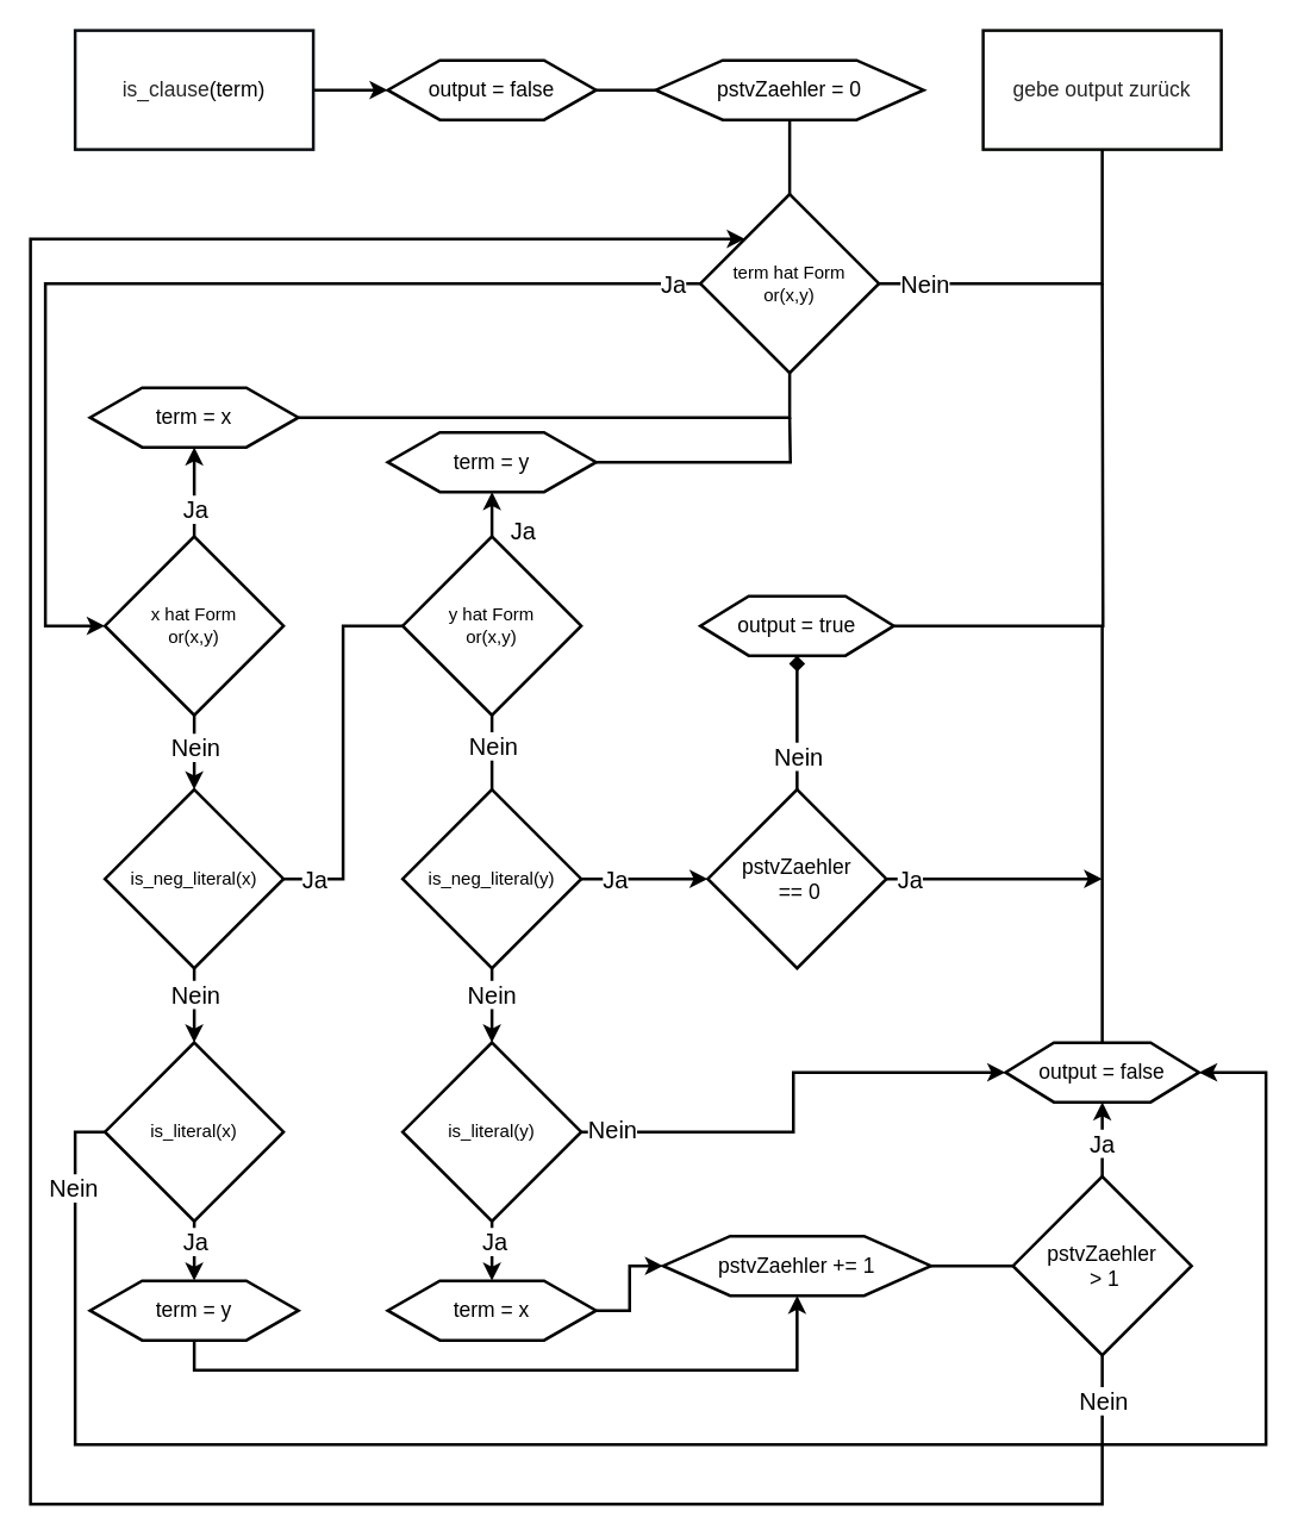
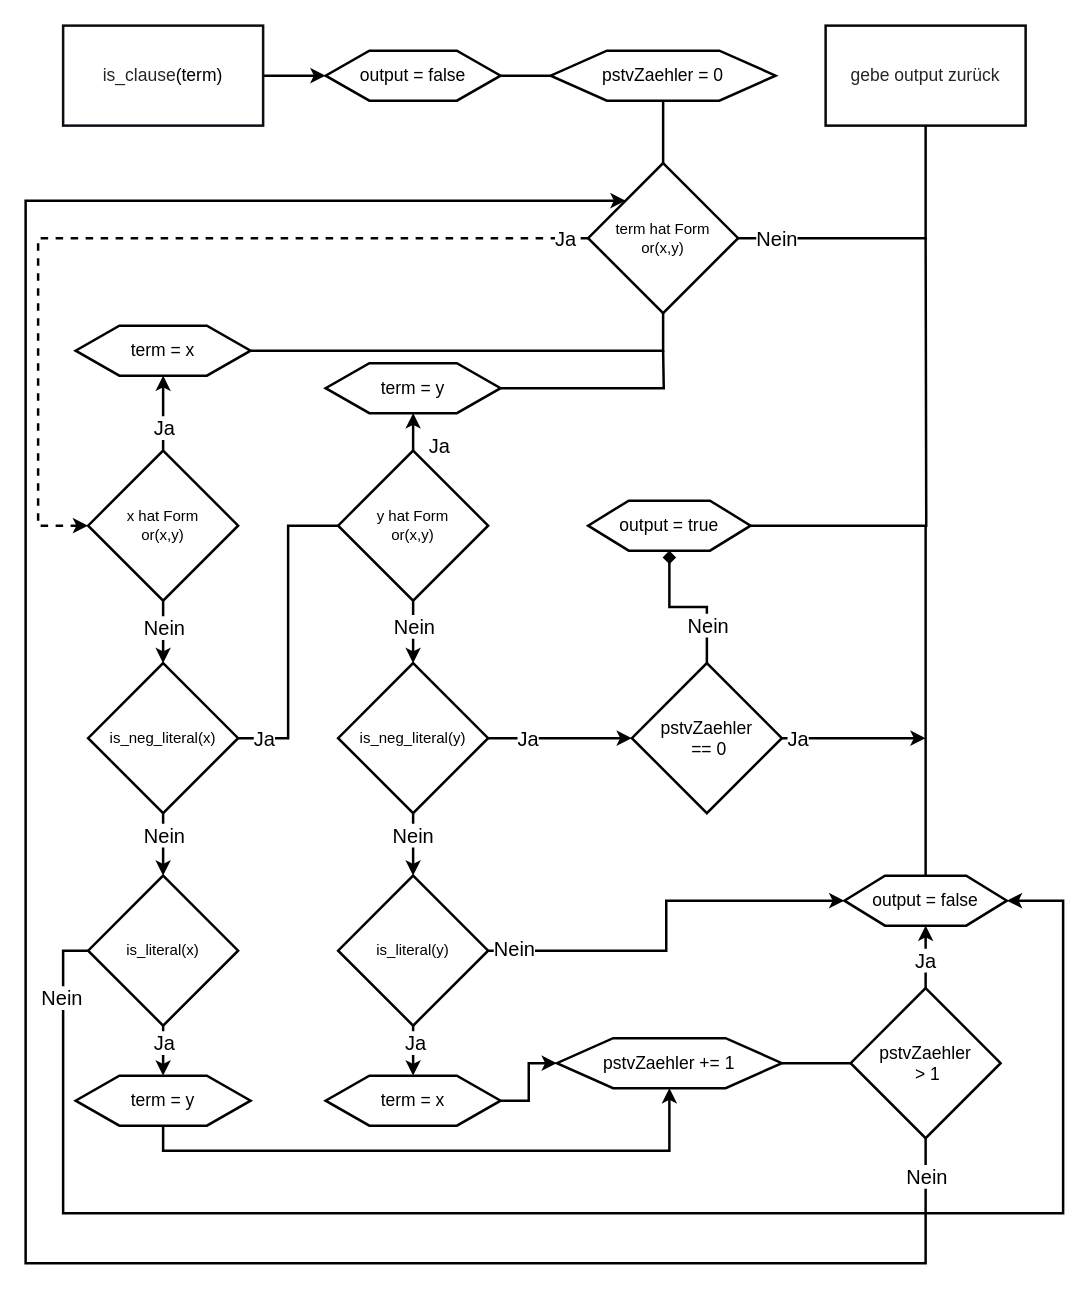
- <mxCell id="7" style="edgeStyle=orthogonalEdgeStyle;rounded=0;orthogonalLoop=1;jettySize=auto;html=1;entryX=0;entryY=0.5;entryDx=0;entryDy=0;startArrow=none;startFill=0;endArrow=classic;endFill=1;strokeWidth=2;exitX=0;exitY=0.5;exitDx=0;exitDy=0;" parent="1" source="11" target="16" edge="1"><mxGeometry relative="1" as="geometry"><Array as="points"><mxPoint x="30" y="190" /><mxPoint x="30" y="420" /></Array></mxGeometry></mxCell>
+ <mxCell id="7" style="edgeStyle=orthogonalEdgeStyle;rounded=0;orthogonalLoop=1;jettySize=auto;html=1;entryX=0;entryY=0.5;entryDx=0;entryDy=0;startArrow=none;startFill=0;endArrow=classic;endFill=1;strokeWidth=2;exitX=0;exitY=0.5;exitDx=0;exitDy=0;dashed=1;" parent="1" source="11" target="16" edge="1"><mxGeometry relative="1" as="geometry"><Array as="points"><mxPoint x="30" y="190" /><mxPoint x="30" y="420" /></Array></mxGeometry></mxCell>
- <mxCell id="17" style="edgeStyle=orthogonalEdgeStyle;rounded=0;orthogonalLoop=1;jettySize=auto;html=1;entryX=0.5;entryY=0;entryDx=0;entryDy=0;startArrow=none;startFill=0;endArrow=none;endFill=1;strokeWidth=2;" parent="1" source="21" target="30" edge="1"><mxGeometry relative="1" as="geometry" /></mxCell>
+ <mxCell id="17" style="edgeStyle=orthogonalEdgeStyle;rounded=0;orthogonalLoop=1;jettySize=auto;html=1;entryX=0.5;entryY=0;entryDx=0;entryDy=0;startArrow=none;startFill=0;endArrow=classic;endFill=1;strokeWidth=2;" parent="1" source="21" target="30" edge="1"><mxGeometry relative="1" as="geometry" /></mxCell>
- <mxCell id="63" value="&lt;span style=&quot;font-size: 14px&quot;&gt;pstvZaehler&lt;/span&gt;&lt;span style=&quot;font-size: 14px&quot;&gt;&lt;br&gt;&amp;nbsp;== 0&lt;/span&gt;" style="rhombus;whiteSpace=wrap;html=1;fillColor=none;strokeWidth=2;" parent="1" vertex="1"><mxGeometry x="475" y="530" width="120" height="120" as="geometry" /></mxCell>
+ <mxCell id="63" value="&lt;span style=&quot;font-size: 14px&quot;&gt;pstvZaehler&lt;/span&gt;&lt;span style=&quot;font-size: 14px&quot;&gt;&lt;br&gt;&amp;nbsp;== 0&lt;/span&gt;" style="rhombus;whiteSpace=wrap;html=1;fillColor=none;strokeWidth=2;" parent="1" vertex="1"><mxGeometry x="505" y="530" width="120" height="120" as="geometry" /></mxCell>
